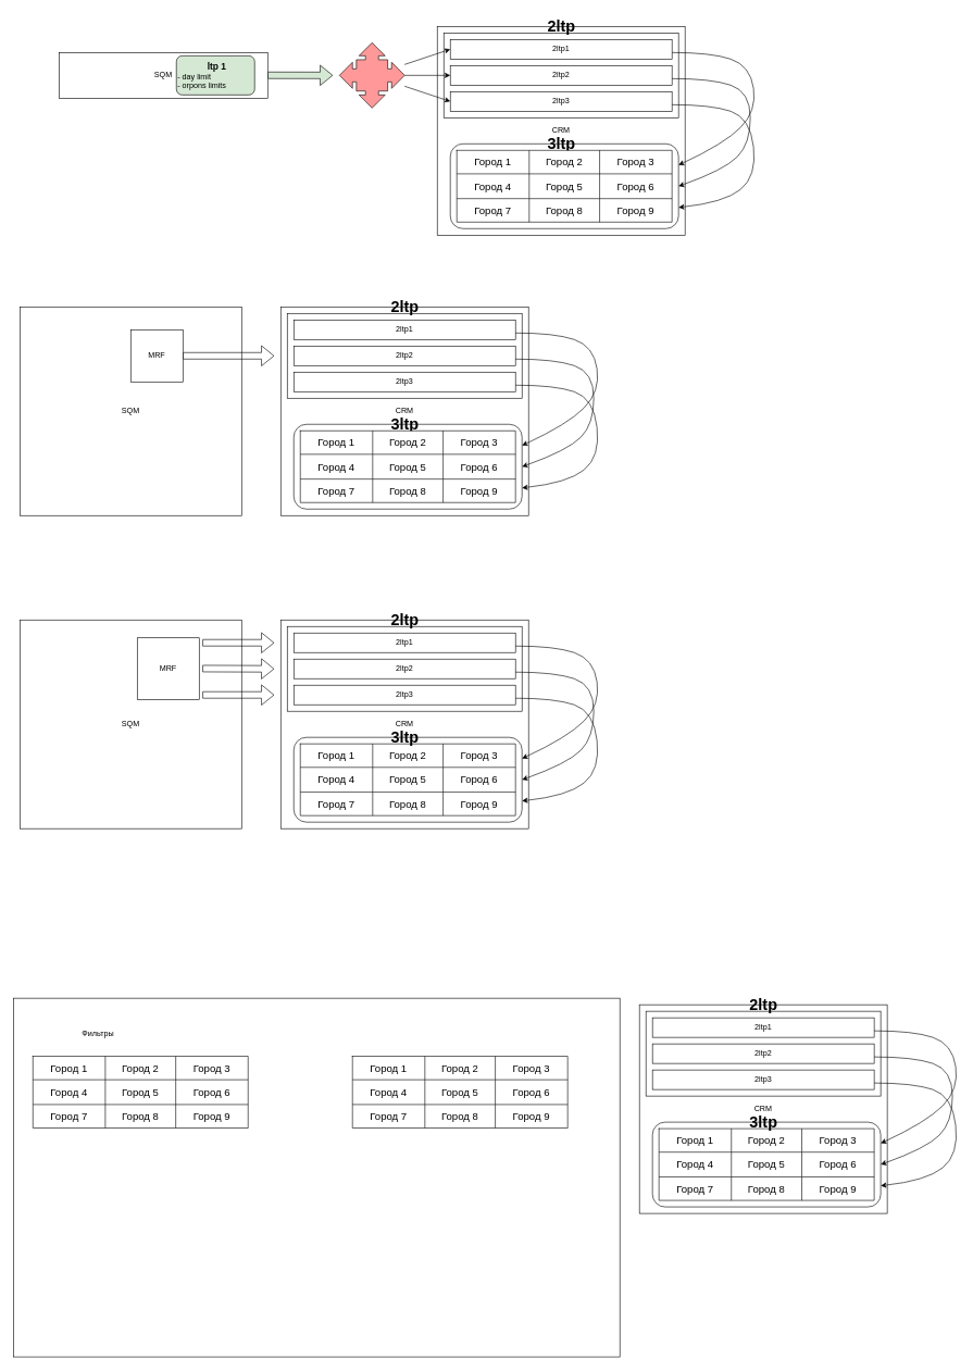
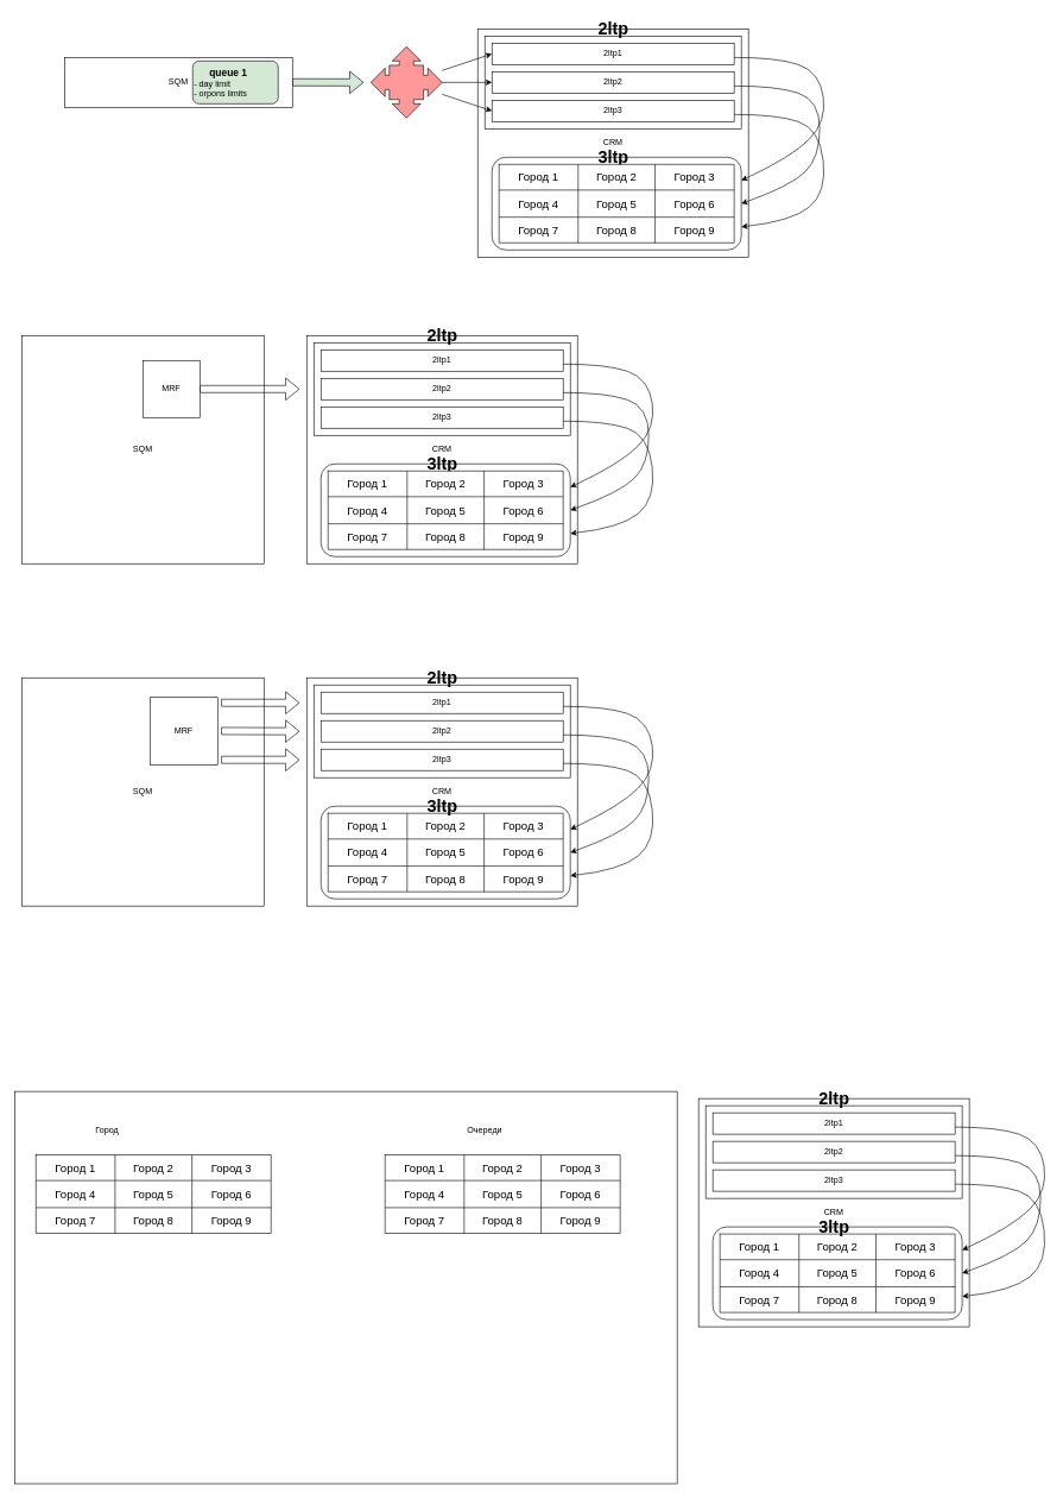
- <mxCell id="149" value="&lt;div&gt;&lt;div align=&quot;right&quot;&gt;&lt;b&gt;&lt;font style=&quot;font-size: 14px;&quot;&gt;ltp 1&lt;/font&gt;&lt;/b&gt;&lt;br&gt;&lt;/div&gt;- day limit&lt;br&gt;&lt;/div&gt;&lt;div align=&quot;left&quot;&gt;- orpons limits&lt;br&gt;&lt;/div&gt;" style="rounded=1;whiteSpace=wrap;html=1;fillColor=#D5E8D4;align=left;" vertex="1" parent="1"><mxGeometry x="270" y="85" width="120" height="60" as="geometry" /></mxCell>
+ <mxCell id="149" value="&lt;div&gt;&lt;div align=&quot;right&quot;&gt;&lt;b&gt;&lt;font style=&quot;font-size: 14px;&quot;&gt;queue 1&lt;/font&gt;&lt;/b&gt;&lt;br&gt;&lt;/div&gt;- day limit&lt;br&gt;&lt;/div&gt;&lt;div align=&quot;left&quot;&gt;- orpons limits&lt;br&gt;&lt;/div&gt;" style="rounded=1;whiteSpace=wrap;html=1;fillColor=#D5E8D4;align=left;" vertex="1" parent="1"><mxGeometry x="270" y="85" width="120" height="60" as="geometry" /></mxCell>
- <mxCell id="105" value="Фильтры" style="text;html=1;strokeColor=none;fillColor=none;align=center;verticalAlign=middle;whiteSpace=wrap;rounded=0;" parent="1" vertex="1"><mxGeometry x="120" y="1570" width="60" height="30" as="geometry" /></mxCell>
+ <mxCell id="105" value="Город" style="text;html=1;strokeColor=none;fillColor=none;align=center;verticalAlign=middle;whiteSpace=wrap;rounded=0;" parent="1" vertex="1"><mxGeometry x="120" y="1570" width="60" height="30" as="geometry" /></mxCell>
+ <mxCell id="106" value="Очереди" style="text;html=1;strokeColor=none;fillColor=none;align=center;verticalAlign=middle;whiteSpace=wrap;rounded=0;" parent="1" vertex="1"><mxGeometry x="650" y="1570" width="60" height="30" as="geometry" /></mxCell>
